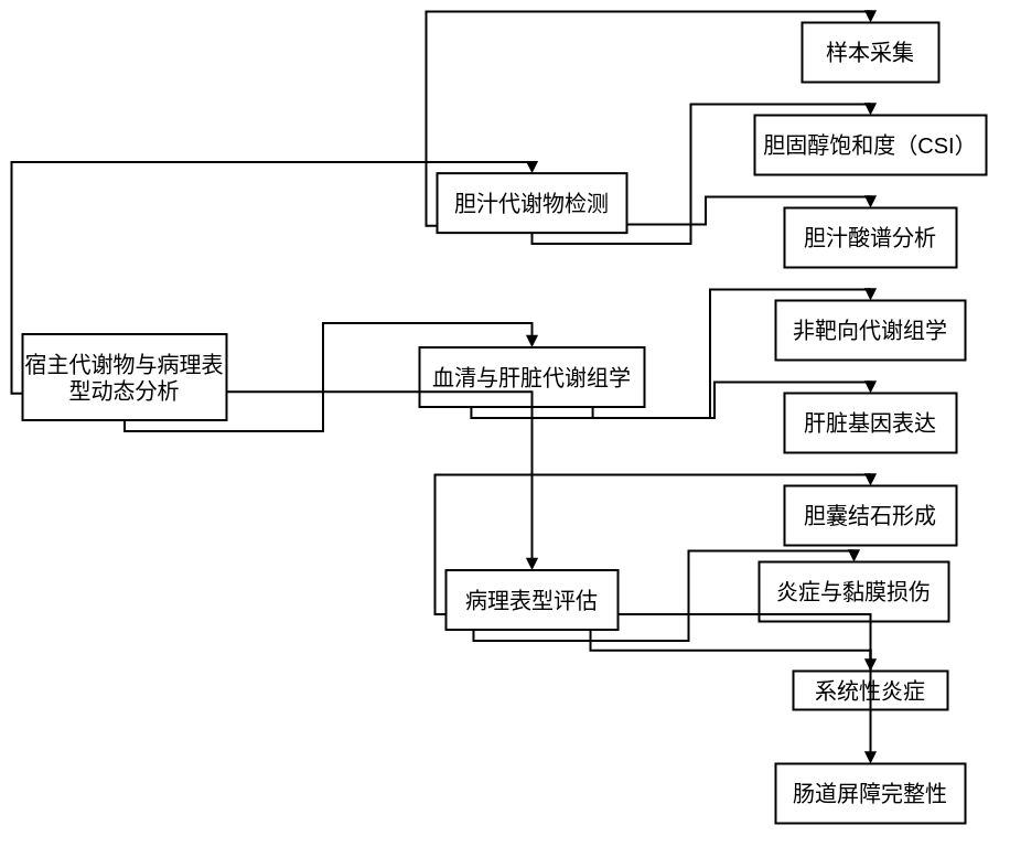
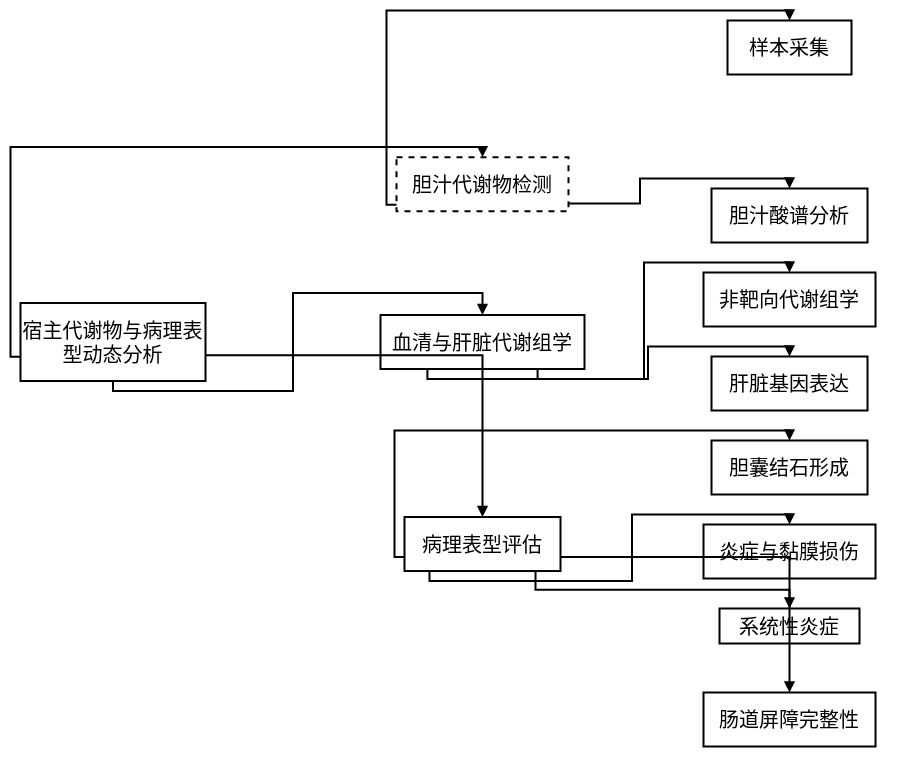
- <mxCell id="7" value="胆固醇饱和度（CSI）" style="whiteSpace=wrap;strokeWidth=2;fontSize=20;" vertex="1" parent="1"><mxGeometry x="684" y="104" width="210" height="54" as="geometry" /></mxCell>
- <mxCell id="19" value="" style="startArrow=none;endArrow=block;exitX=0.5;exitY=1;entryX=0.5;entryY=0;rounded=0;orthogonal=1;fontSize=20;edgeStyle=orthogonalEdgeStyle;elbow=vertical;strokeWidth=2;" edge="1" parent="1" source="3" target="7"><mxGeometry relative="1" as="geometry" /></mxCell>
- <mxCell id="3" value="胆汁代谢物检测" style="whiteSpace=wrap;strokeWidth=2;fontSize=20;" vertex="1" parent="1"><mxGeometry x="396" y="156.63" width="172" height="54" as="geometry" /></mxCell>
+ <mxCell id="3" value="胆汁代谢物检测" style="whiteSpace=wrap;strokeWidth=2;fontSize=20;dashed=1;" vertex="1" parent="1"><mxGeometry x="396" y="156.63" width="172" height="54" as="geometry" /></mxCell>
- <mxCell id="12" value="炎症与黏膜损伤" style="whiteSpace=wrap;strokeWidth=2;fontSize=20;" vertex="1" parent="1"><mxGeometry x="688" y="509" width="172" height="54" as="geometry" /></mxCell>
+ <mxCell id="12" value="炎症与黏膜损伤" style="whiteSpace=wrap;strokeWidth=2;fontSize=20;" vertex="1" parent="1"><mxGeometry x="703" y="524" width="172" height="54" as="geometry" /></mxCell>
